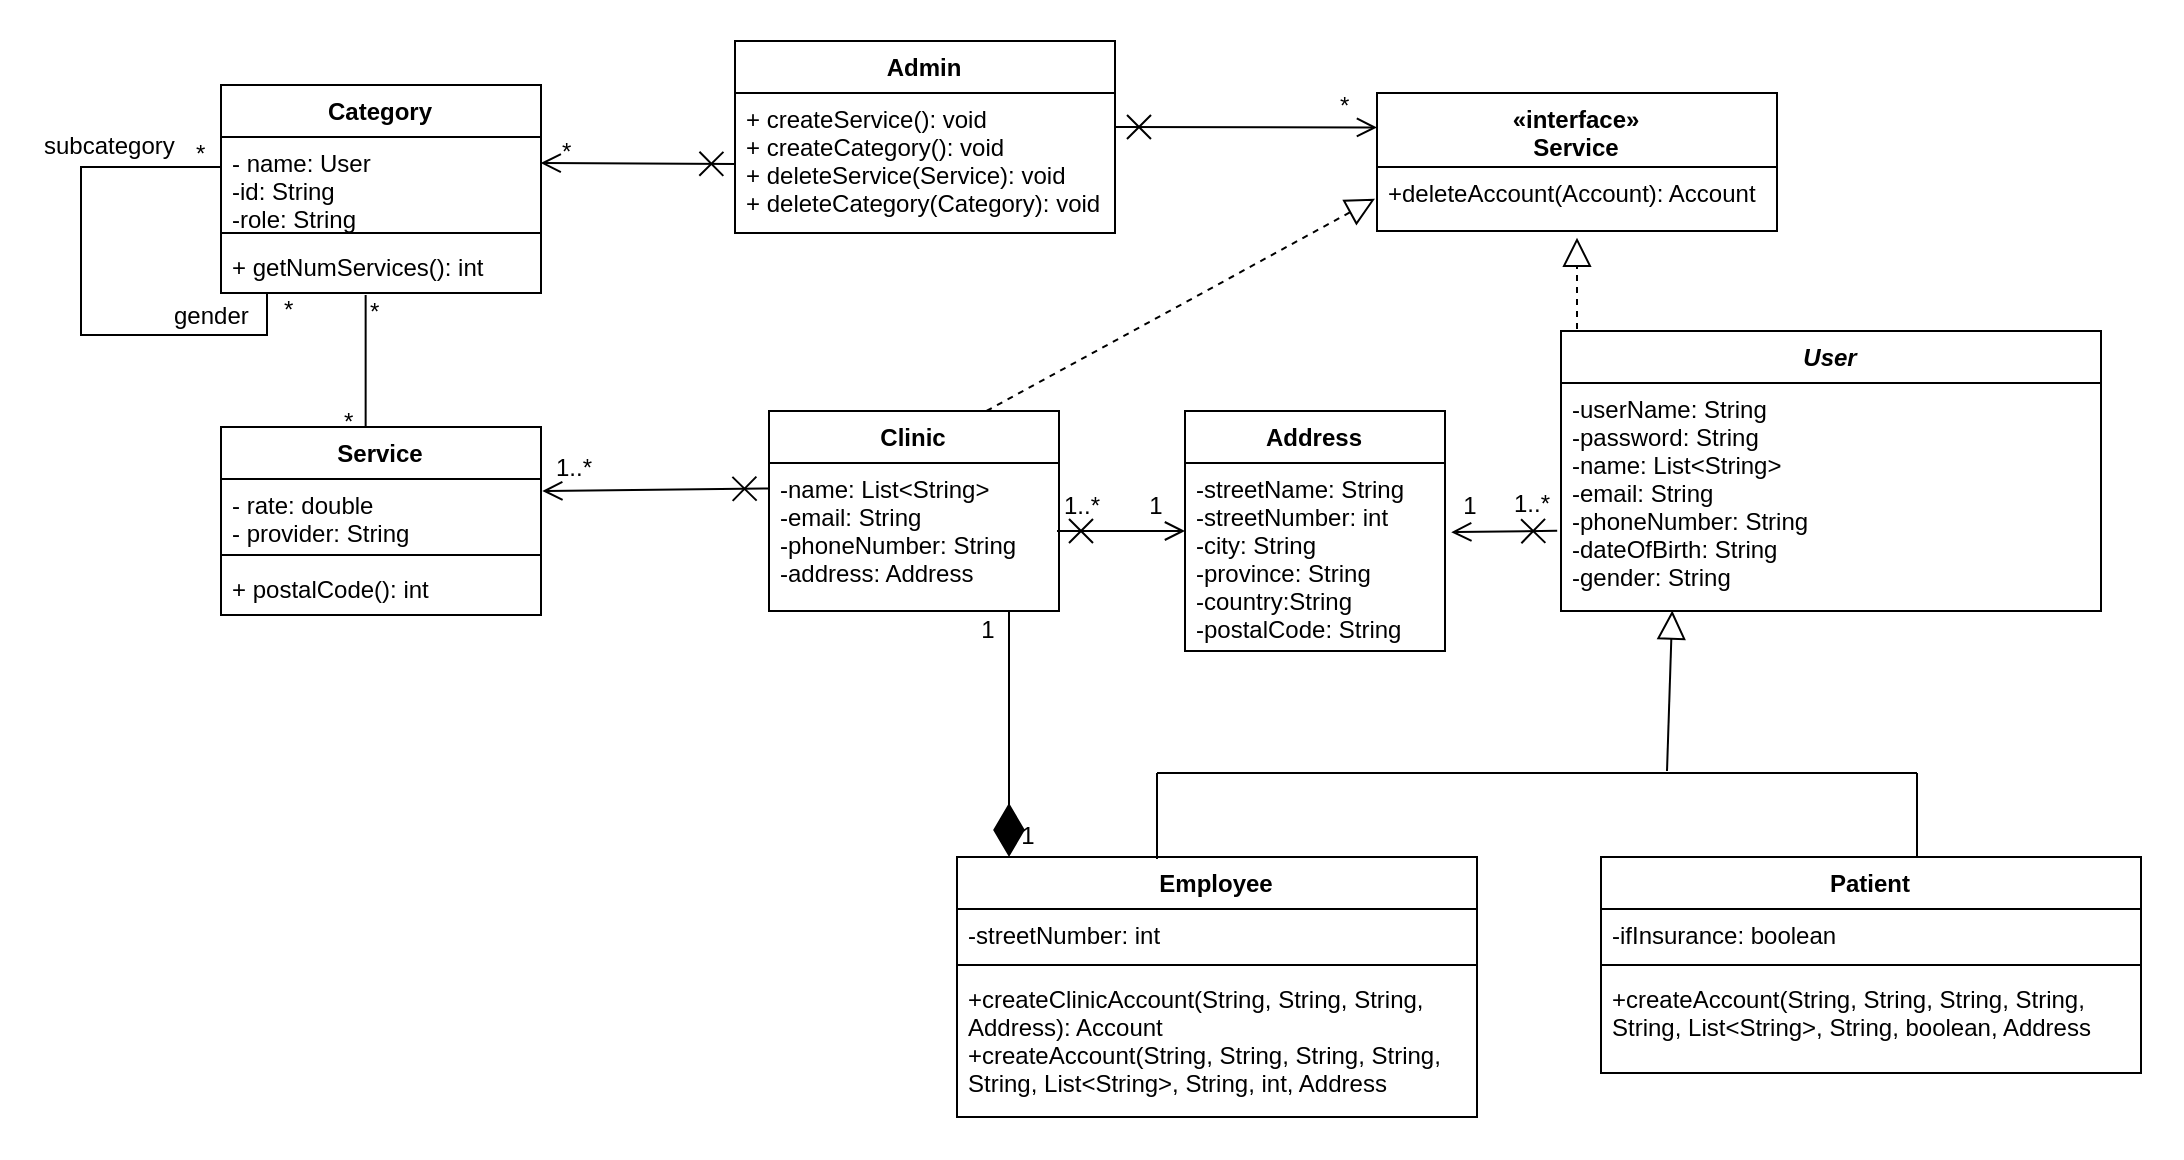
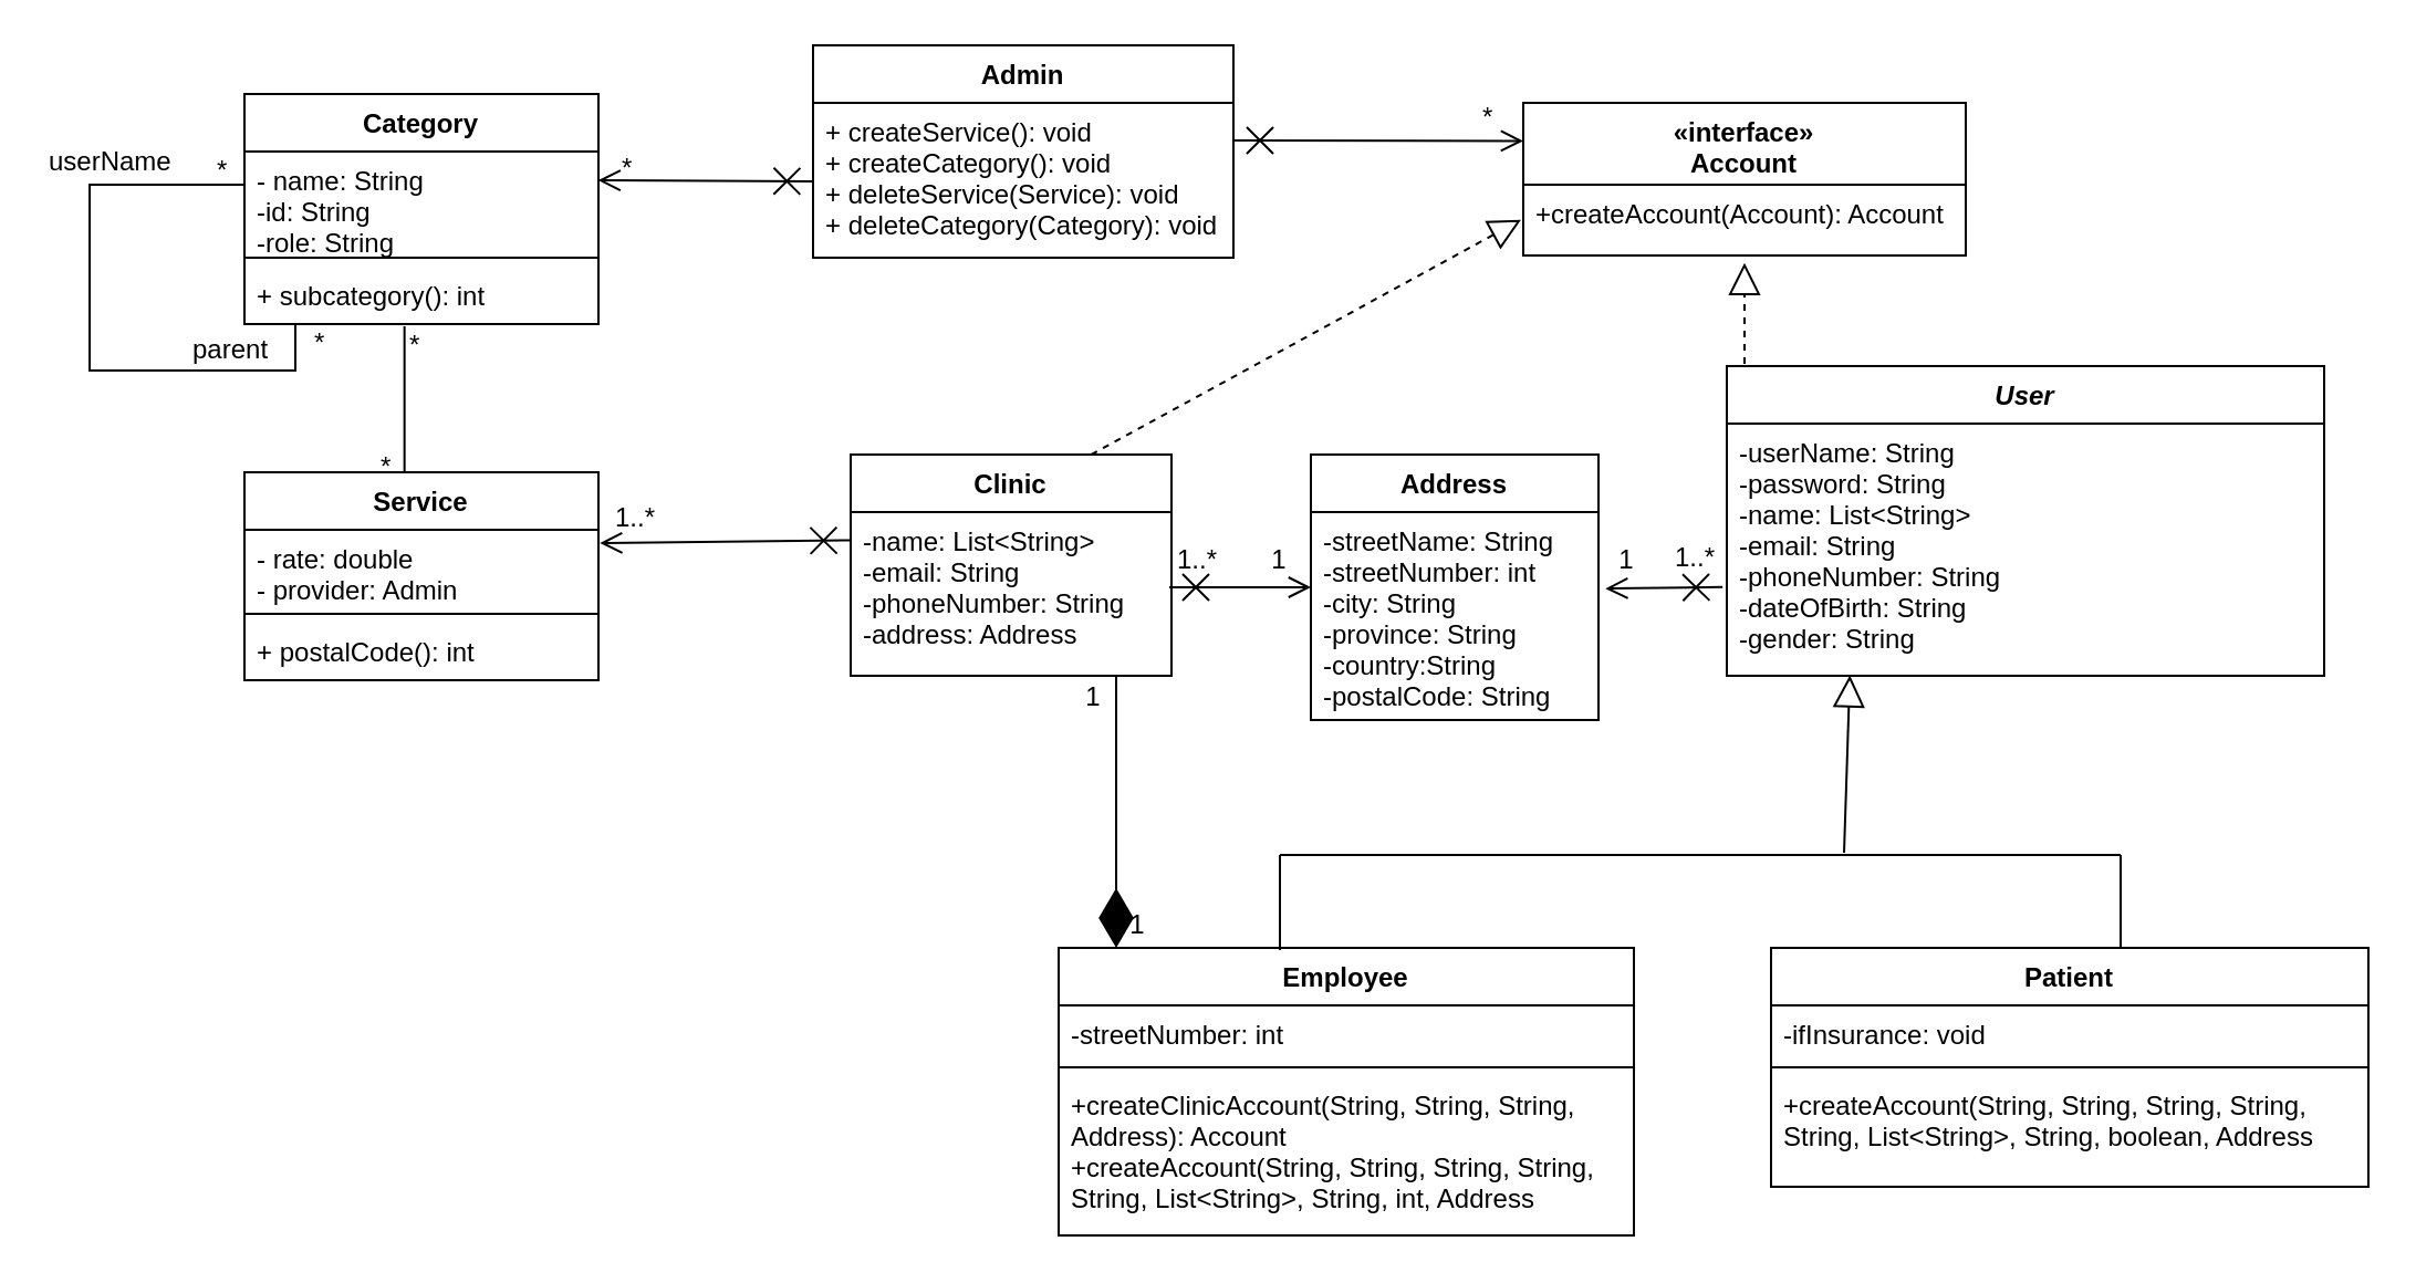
- <mxCell id="2" value="«interface»&#10;Service&#10;&#10;" style="swimlane;fontStyle=1;align=center;verticalAlign=top;childLayout=stackLayout;horizontal=1;startSize=37;horizontalStack=0;resizeParent=1;resizeParentMax=0;resizeLast=0;collapsible=1;marginBottom=0;" parent="1" vertex="1"><mxGeometry x="688" y="46" width="200" height="69" as="geometry" /></mxCell>
+ <mxCell id="2" value="«interface»&#10;Account&#10;&#10;" style="swimlane;fontStyle=1;align=center;verticalAlign=top;childLayout=stackLayout;horizontal=1;startSize=37;horizontalStack=0;resizeParent=1;resizeParentMax=0;resizeLast=0;collapsible=1;marginBottom=0;" parent="1" vertex="1"><mxGeometry x="688" y="46" width="200" height="69" as="geometry" /></mxCell>
- <mxCell id="37" value="subcategory" style="text;html=1;resizable=0;points=[];autosize=1;align=left;verticalAlign=top;spacingTop=-4;" parent="1" vertex="1"><mxGeometry x="20" y="63" width="80" height="20" as="geometry" /></mxCell>
+ <mxCell id="37" value="userName" style="text;html=1;resizable=0;points=[];autosize=1;align=left;verticalAlign=top;spacingTop=-4;" parent="1" vertex="1"><mxGeometry x="20" y="63" width="80" height="20" as="geometry" /></mxCell>
- <mxCell id="41" value="- name: User&#10;-id: String&#10;-role: String" style="text;strokeColor=none;fillColor=none;align=left;verticalAlign=top;spacingLeft=4;spacingRight=4;overflow=hidden;rotatable=0;points=[[0,0.5],[1,0.5]];portConstraint=eastwest;" parent="40" vertex="1"><mxGeometry y="26" width="160" height="44" as="geometry" /></mxCell>
+ <mxCell id="41" value="- name: String&#10;-id: String&#10;-role: String" style="text;strokeColor=none;fillColor=none;align=left;verticalAlign=top;spacingLeft=4;spacingRight=4;overflow=hidden;rotatable=0;points=[[0,0.5],[1,0.5]];portConstraint=eastwest;" parent="40" vertex="1"><mxGeometry y="26" width="160" height="44" as="geometry" /></mxCell>
- <mxCell id="3" value="+deleteAccount(Account): Account" style="text;strokeColor=none;fillColor=none;align=left;verticalAlign=top;spacingLeft=4;spacingRight=4;overflow=hidden;rotatable=0;points=[[0,0.5],[1,0.5]];portConstraint=eastwest;" parent="2" vertex="1"><mxGeometry y="37" width="200" height="32" as="geometry" /></mxCell>
+ <mxCell id="3" value="+createAccount(Account): Account" style="text;strokeColor=none;fillColor=none;align=left;verticalAlign=top;spacingLeft=4;spacingRight=4;overflow=hidden;rotatable=0;points=[[0,0.5],[1,0.5]];portConstraint=eastwest;" parent="2" vertex="1"><mxGeometry y="37" width="200" height="32" as="geometry" /></mxCell>
- <mxCell id="43" value="+ getNumServices(): int" style="text;strokeColor=none;fillColor=none;align=left;verticalAlign=top;spacingLeft=4;spacingRight=4;overflow=hidden;rotatable=0;points=[[0,0.5],[1,0.5]];portConstraint=eastwest;" parent="40" vertex="1"><mxGeometry y="78" width="160" height="26" as="geometry" /></mxCell>
+ <mxCell id="43" value="+ subcategory(): int" style="text;strokeColor=none;fillColor=none;align=left;verticalAlign=top;spacingLeft=4;spacingRight=4;overflow=hidden;rotatable=0;points=[[0,0.5],[1,0.5]];portConstraint=eastwest;" parent="40" vertex="1"><mxGeometry y="78" width="160" height="26" as="geometry" /></mxCell>
- <mxCell id="49" value="gender" style="text;html=1;resizable=0;points=[];autosize=1;align=left;verticalAlign=top;spacingTop=-4;" parent="1" vertex="1"><mxGeometry x="85" y="148" width="50" height="20" as="geometry" /></mxCell>
+ <mxCell id="49" value="parent" style="text;html=1;resizable=0;points=[];autosize=1;align=left;verticalAlign=top;spacingTop=-4;" parent="1" vertex="1"><mxGeometry x="85" y="148" width="50" height="20" as="geometry" /></mxCell>
- <mxCell id="46" value="- rate: double&#10;- provider: String" style="text;strokeColor=none;fillColor=none;align=left;verticalAlign=top;spacingLeft=4;spacingRight=4;overflow=hidden;rotatable=0;points=[[0,0.5],[1,0.5]];portConstraint=eastwest;" parent="45" vertex="1"><mxGeometry y="26" width="160" height="34" as="geometry" /></mxCell>
+ <mxCell id="46" value="- rate: double&#10;- provider: Admin" style="text;strokeColor=none;fillColor=none;align=left;verticalAlign=top;spacingLeft=4;spacingRight=4;overflow=hidden;rotatable=0;points=[[0,0.5],[1,0.5]];portConstraint=eastwest;" parent="45" vertex="1"><mxGeometry y="26" width="160" height="34" as="geometry" /></mxCell>
- <mxCell id="58" value="-ifInsurance: boolean" style="text;strokeColor=none;fillColor=none;align=left;verticalAlign=top;spacingLeft=4;spacingRight=4;overflow=hidden;rotatable=0;points=[[0,0.5],[1,0.5]];portConstraint=eastwest;" vertex="1" parent="57"><mxGeometry y="26" width="270" height="24" as="geometry" /></mxCell>
+ <mxCell id="58" value="-ifInsurance: void" style="text;strokeColor=none;fillColor=none;align=left;verticalAlign=top;spacingLeft=4;spacingRight=4;overflow=hidden;rotatable=0;points=[[0,0.5],[1,0.5]];portConstraint=eastwest;" vertex="1" parent="57"><mxGeometry y="26" width="270" height="24" as="geometry" /></mxCell>
